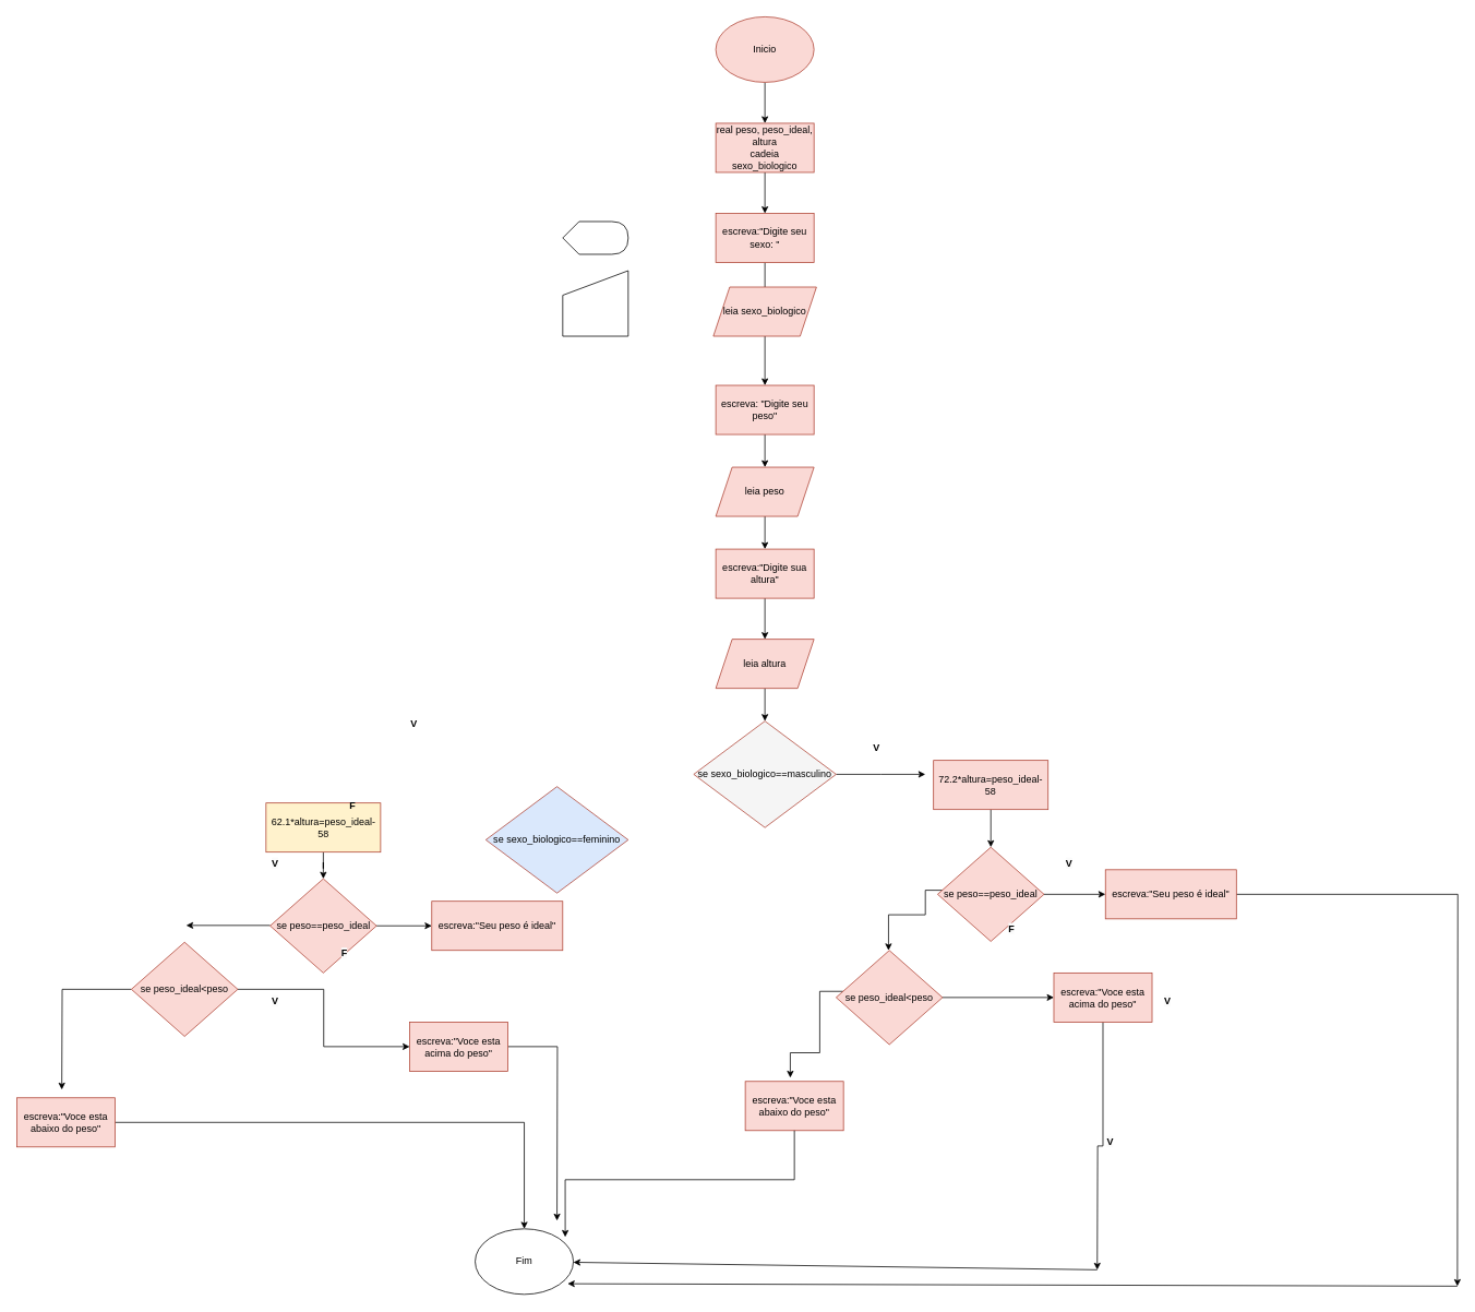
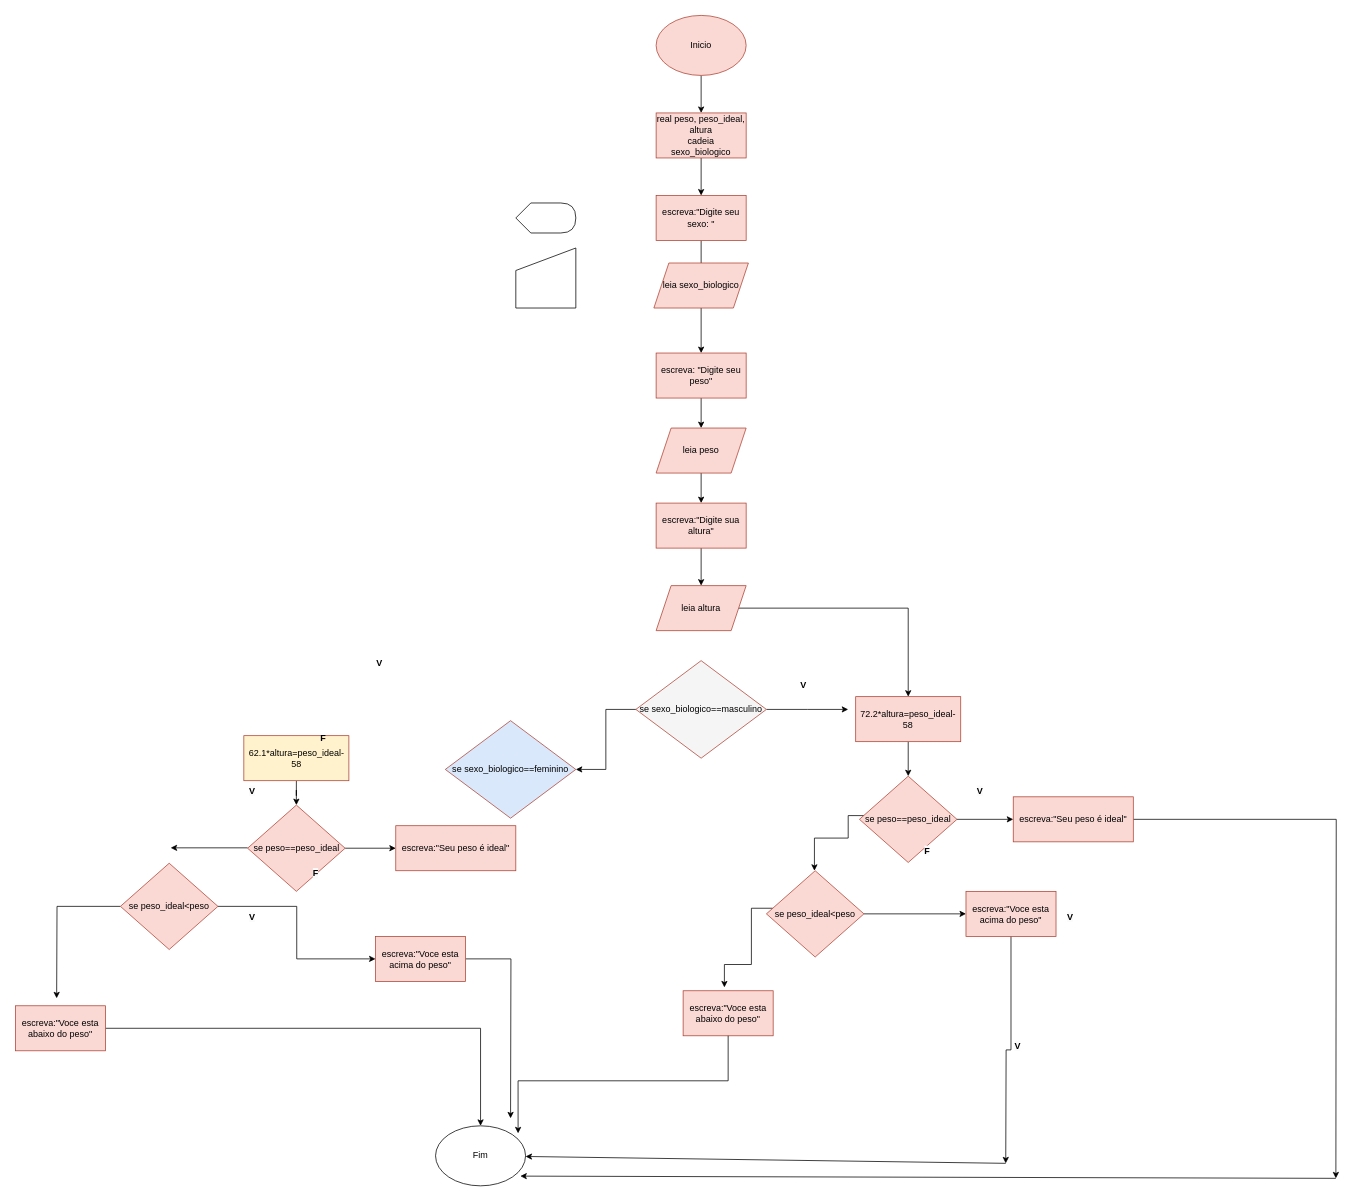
- <mxCell id="16" value="" style="edgeStyle=orthogonalEdgeStyle;rounded=0;orthogonalLoop=1;jettySize=auto;html=1;" edge="1" parent="1" source="17" target="20"><mxGeometry relative="1" as="geometry" /></mxCell>
+ <mxCell id="16" value="" style="edgeStyle=orthogonalEdgeStyle;rounded=0;orthogonalLoop=1;jettySize=auto;html=1;" edge="1" parent="1" source="17" target="22"><mxGeometry relative="1" as="geometry" /></mxCell>
+ <mxCell id="19" value="" style="edgeStyle=orthogonalEdgeStyle;rounded=0;orthogonalLoop=1;jettySize=auto;html=1;" edge="1" parent="1" source="20" target="38"><mxGeometry relative="1" as="geometry" /></mxCell>
